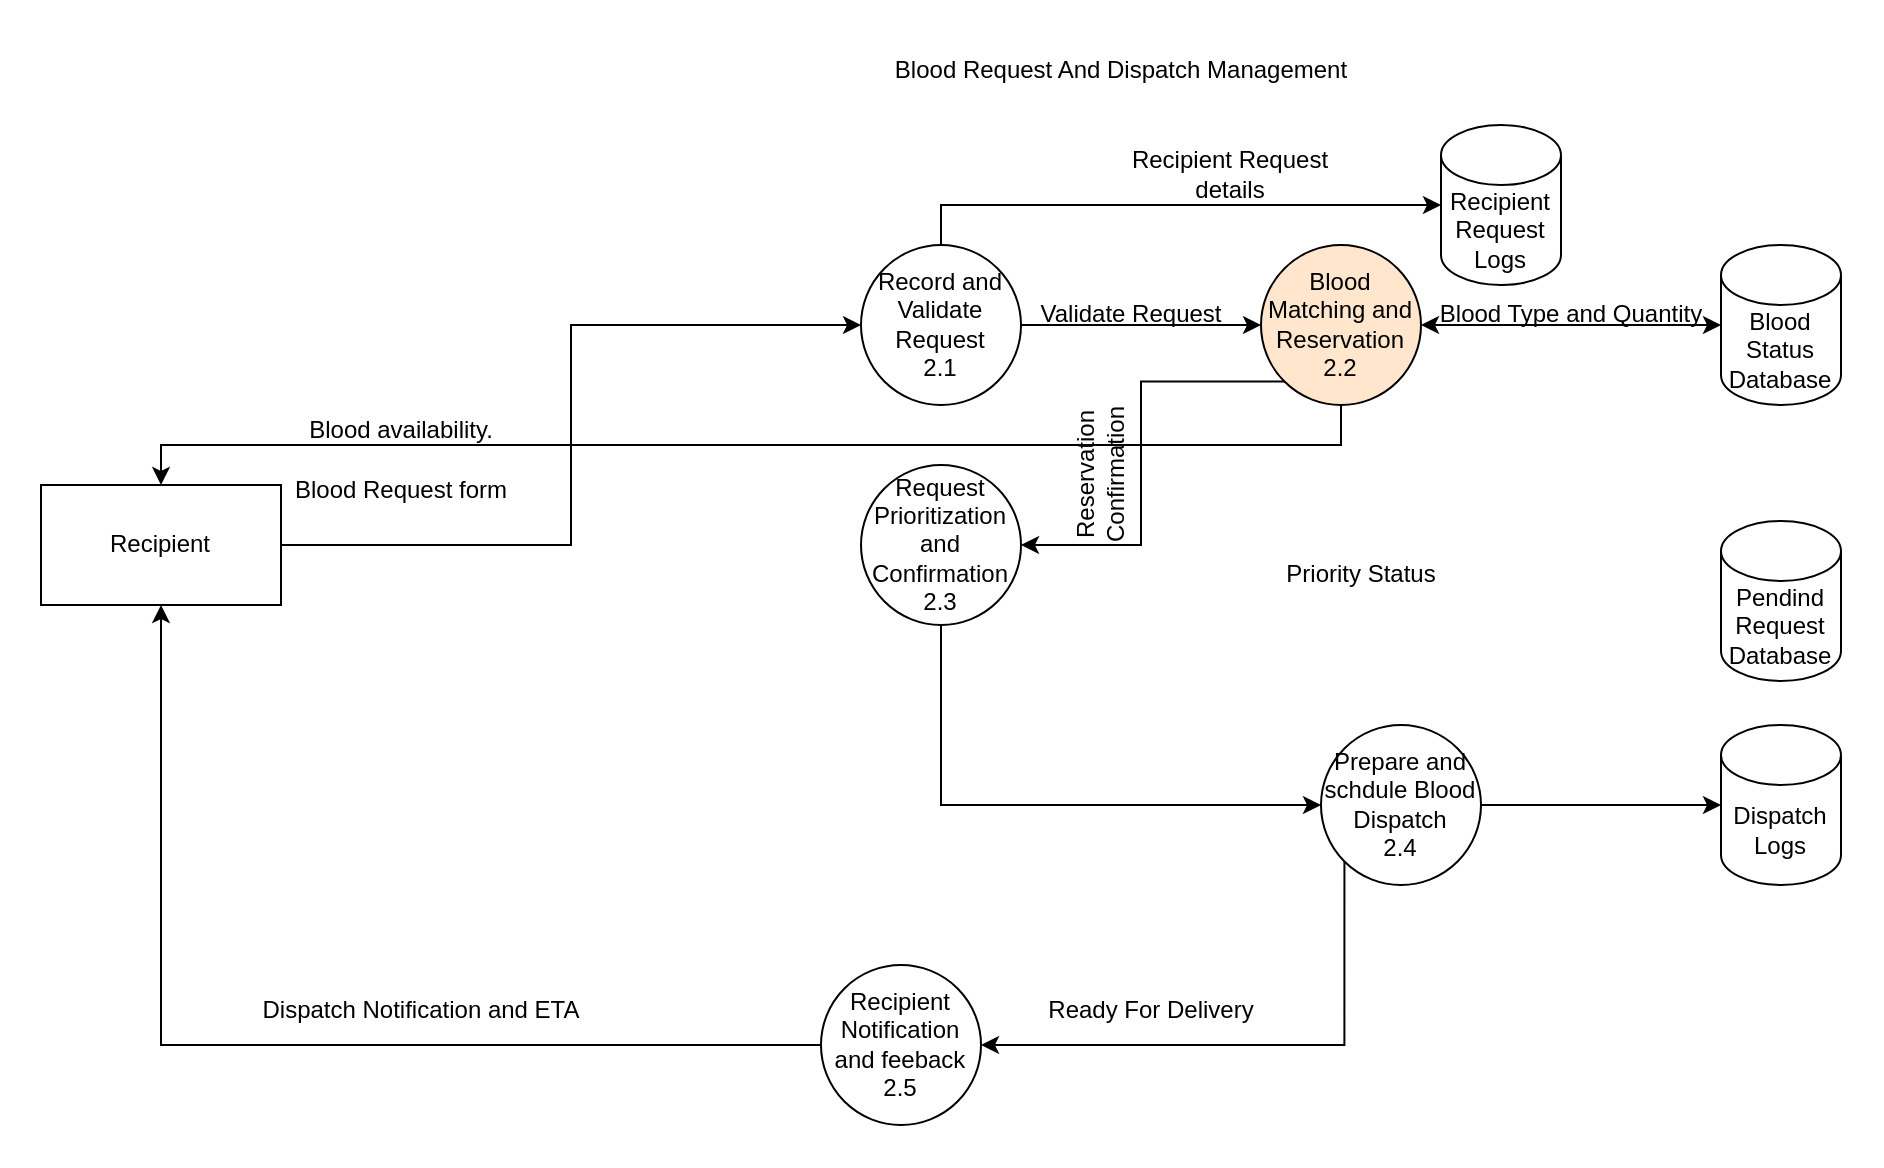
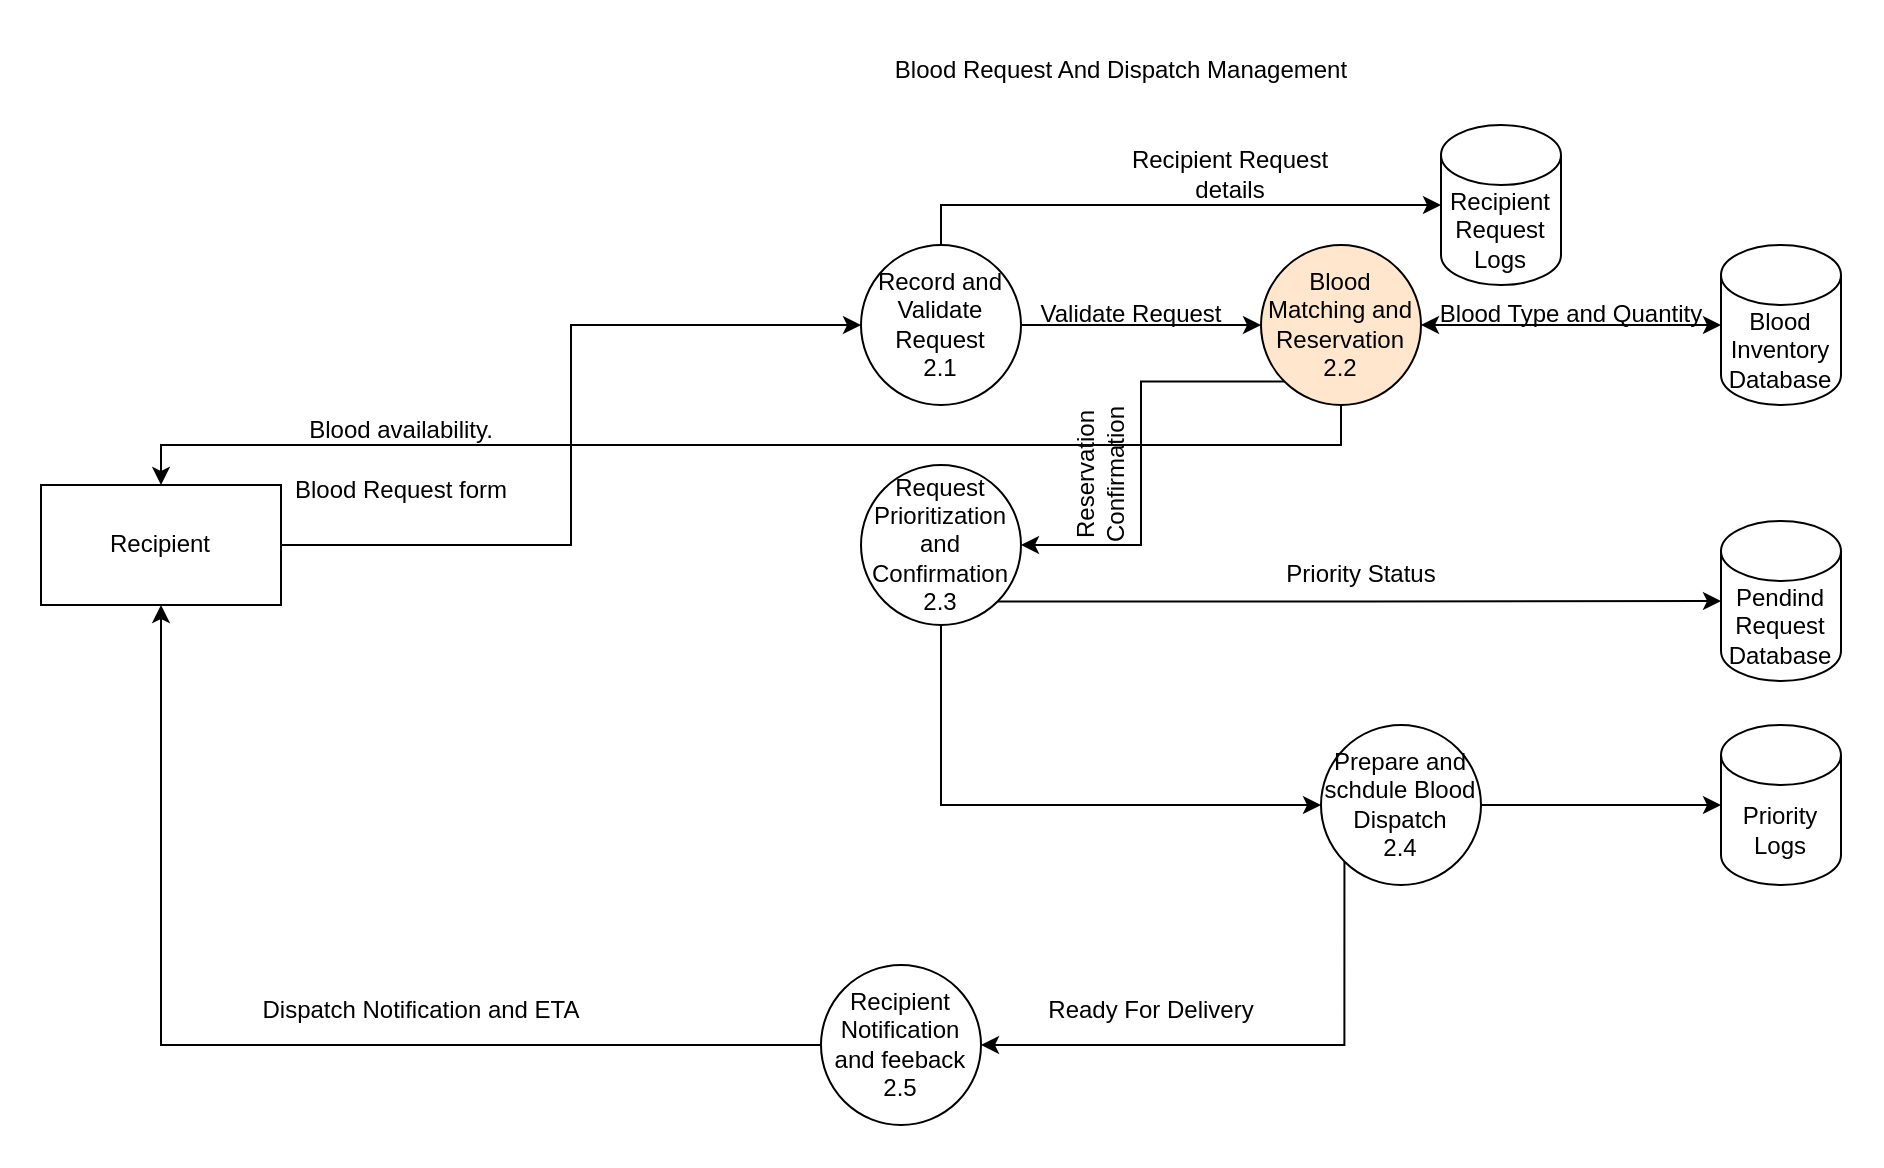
- <mxCell id="22" value="Blood Status Database" style="shape=cylinder3;whiteSpace=wrap;html=1;boundedLbl=1;backgroundOutline=1;size=15;" parent="1" vertex="1"><mxGeometry x="860" y="122" width="60" height="80" as="geometry" /></mxCell>
+ <mxCell id="22" value="Blood Inventory Database" style="shape=cylinder3;whiteSpace=wrap;html=1;boundedLbl=1;backgroundOutline=1;size=15;" parent="1" vertex="1"><mxGeometry x="860" y="122" width="60" height="80" as="geometry" /></mxCell>
+ <mxCell id="11" style="edgeStyle=orthogonalEdgeStyle;rounded=0;orthogonalLoop=1;jettySize=auto;html=1;exitX=1;exitY=1;exitDx=0;exitDy=0;" parent="1" source="13" target="26" edge="1"><mxGeometry relative="1" as="geometry"><mxPoint x="810" y="300.111" as="targetPoint" /></mxGeometry></mxCell>
- <mxCell id="28" value="Dispatch Logs" style="shape=cylinder3;whiteSpace=wrap;html=1;boundedLbl=1;backgroundOutline=1;size=15;" parent="1" vertex="1"><mxGeometry x="860" y="362" width="60" height="80" as="geometry" /></mxCell>
+ <mxCell id="28" value="Priority Logs" style="shape=cylinder3;whiteSpace=wrap;html=1;boundedLbl=1;backgroundOutline=1;size=15;" parent="1" vertex="1"><mxGeometry x="860" y="362" width="60" height="80" as="geometry" /></mxCell>
